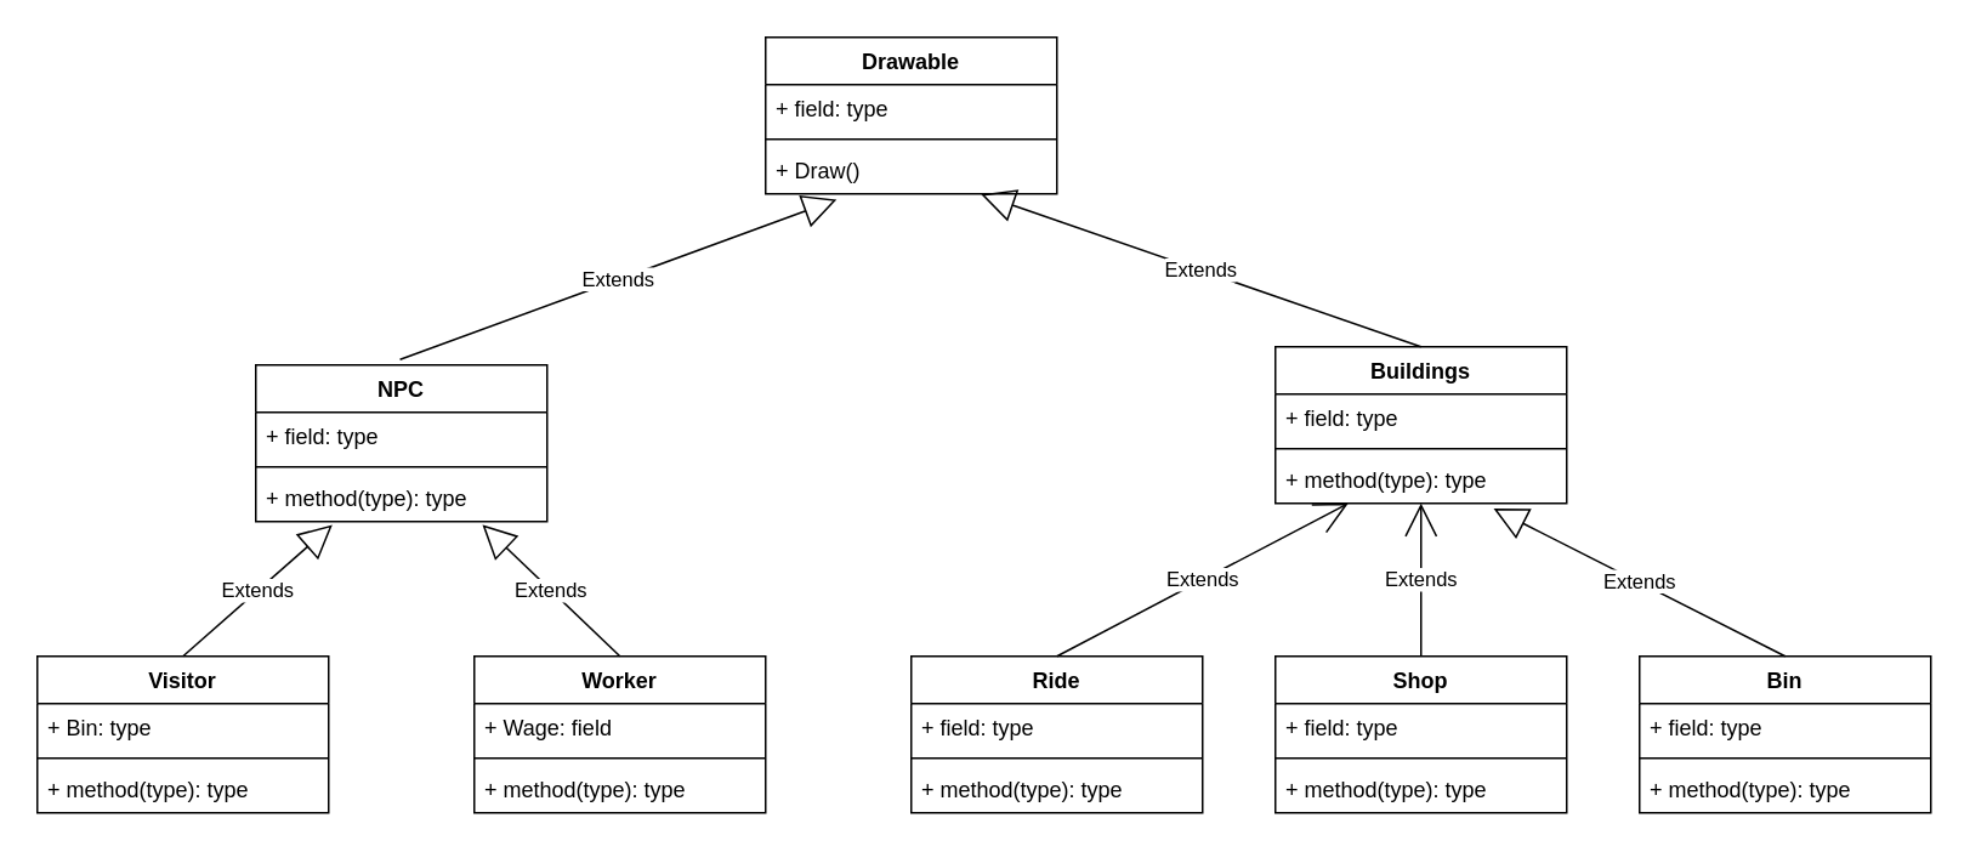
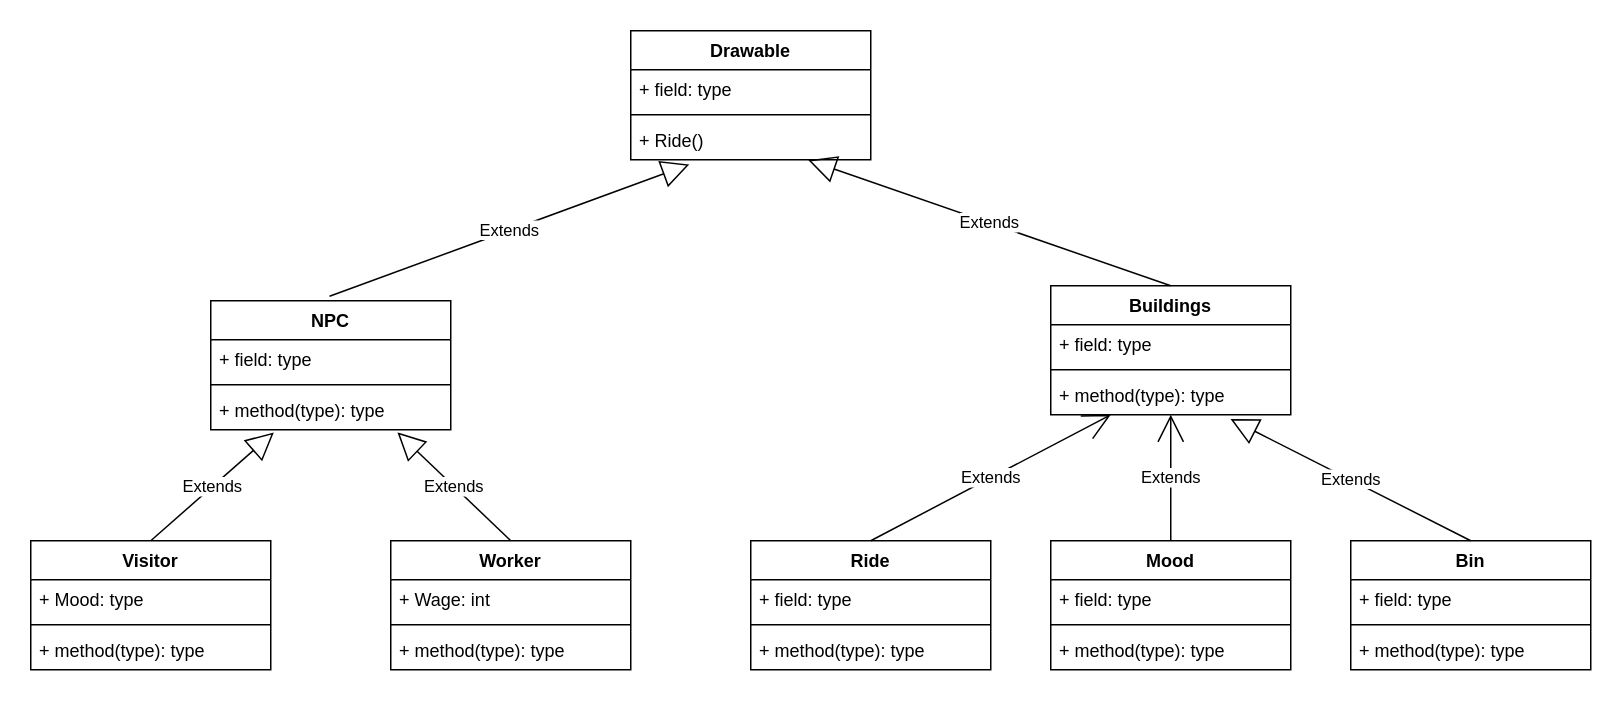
- <mxCell id="19" value="+ Draw()" style="text;strokeColor=none;fillColor=none;align=left;verticalAlign=top;spacingLeft=4;spacingRight=4;overflow=hidden;rotatable=0;points=[[0,0.5],[1,0.5]];portConstraint=eastwest;" vertex="1" parent="16"><mxGeometry y="60" width="160" height="26" as="geometry" /></mxCell>
+ <mxCell id="19" value="+ Ride()" style="text;strokeColor=none;fillColor=none;align=left;verticalAlign=top;spacingLeft=4;spacingRight=4;overflow=hidden;rotatable=0;points=[[0,0.5],[1,0.5]];portConstraint=eastwest;" vertex="1" parent="16"><mxGeometry y="60" width="160" height="26" as="geometry" /></mxCell>
- <mxCell id="29" value="Shop" style="swimlane;fontStyle=1;align=center;verticalAlign=top;childLayout=stackLayout;horizontal=1;startSize=26;horizontalStack=0;resizeParent=1;resizeParentMax=0;resizeLast=0;collapsible=1;marginBottom=0;" vertex="1" parent="1"><mxGeometry x="700" y="360" width="160" height="86" as="geometry" /></mxCell>
+ <mxCell id="29" value="Mood" style="swimlane;fontStyle=1;align=center;verticalAlign=top;childLayout=stackLayout;horizontal=1;startSize=26;horizontalStack=0;resizeParent=1;resizeParentMax=0;resizeLast=0;collapsible=1;marginBottom=0;" vertex="1" parent="1"><mxGeometry x="700" y="360" width="160" height="86" as="geometry" /></mxCell>
- <mxCell id="11" value="+ Bin: type" style="text;strokeColor=none;fillColor=none;align=left;verticalAlign=top;spacingLeft=4;spacingRight=4;overflow=hidden;rotatable=0;points=[[0,0.5],[1,0.5]];portConstraint=eastwest;" vertex="1" parent="10"><mxGeometry y="26" width="160" height="26" as="geometry" /></mxCell>
+ <mxCell id="11" value="+ Mood: type" style="text;strokeColor=none;fillColor=none;align=left;verticalAlign=top;spacingLeft=4;spacingRight=4;overflow=hidden;rotatable=0;points=[[0,0.5],[1,0.5]];portConstraint=eastwest;" vertex="1" parent="10"><mxGeometry y="26" width="160" height="26" as="geometry" /></mxCell>
- <mxCell id="7" value="+ Wage: field" style="text;strokeColor=none;fillColor=none;align=left;verticalAlign=top;spacingLeft=4;spacingRight=4;overflow=hidden;rotatable=0;points=[[0,0.5],[1,0.5]];portConstraint=eastwest;" vertex="1" parent="6"><mxGeometry y="26" width="160" height="26" as="geometry" /></mxCell>
+ <mxCell id="7" value="+ Wage: int" style="text;strokeColor=none;fillColor=none;align=left;verticalAlign=top;spacingLeft=4;spacingRight=4;overflow=hidden;rotatable=0;points=[[0,0.5],[1,0.5]];portConstraint=eastwest;" vertex="1" parent="6"><mxGeometry y="26" width="160" height="26" as="geometry" /></mxCell>
